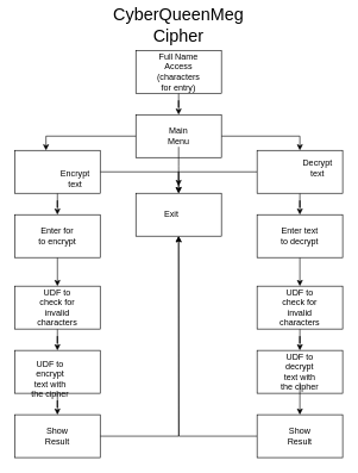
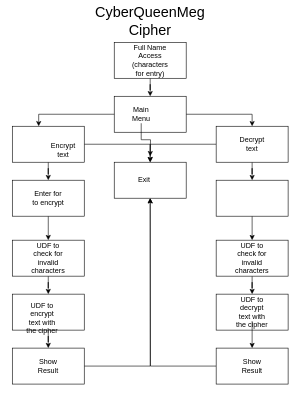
- <mxCell id="9" value="Main Menu" style="text;html=1;strokeColor=none;fillColor=none;align=center;verticalAlign=middle;whiteSpace=wrap;rounded=0;" vertex="1" parent="1"><mxGeometry x="220" y="175" width="60" height="30" as="geometry" /></mxCell>
+ <mxCell id="9" value="Main Menu" style="text;html=1;strokeColor=none;fillColor=none;align=center;verticalAlign=middle;whiteSpace=wrap;rounded=0;" vertex="1" parent="1"><mxGeometry x="205" y="175" width="60" height="30" as="geometry" /></mxCell>
- <mxCell id="13" value="Decrypt text" style="text;html=1;strokeColor=none;fillColor=none;align=center;verticalAlign=middle;whiteSpace=wrap;rounded=0;" vertex="1" parent="1"><mxGeometry x="415" y="220" width="60" height="30" as="geometry" /></mxCell>
+ <mxCell id="13" value="Decrypt text" style="text;html=1;strokeColor=none;fillColor=none;align=center;verticalAlign=middle;whiteSpace=wrap;rounded=0;" vertex="1" parent="1"><mxGeometry x="390" y="225" width="60" height="30" as="geometry" /></mxCell>
- <mxCell id="26" value="Enter text to decrypt" style="text;html=1;strokeColor=none;fillColor=none;align=center;verticalAlign=middle;whiteSpace=wrap;rounded=0;" vertex="1" parent="1"><mxGeometry x="390" y="315" width="60" height="30" as="geometry" /></mxCell>
